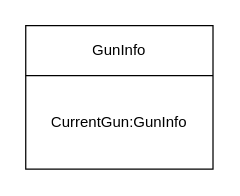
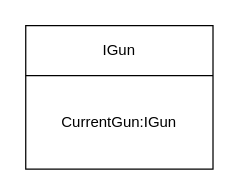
- <mxCell id="4" value="GunInfo" style="shape=partialRectangle;html=1;whiteSpace=wrap;connectable=0;overflow=hidden;fillColor=none;top=0;left=0;bottom=0;right=0;pointerEvents=1;" vertex="1" parent="3"><mxGeometry width="150" height="40" as="geometry"><mxRectangle width="150" height="40" as="alternateBounds" /></mxGeometry></mxCell>
+ <mxCell id="4" value="IGun" style="shape=partialRectangle;html=1;whiteSpace=wrap;connectable=0;overflow=hidden;fillColor=none;top=0;left=0;bottom=0;right=0;pointerEvents=1;" vertex="1" parent="3"><mxGeometry width="150" height="40" as="geometry"><mxRectangle width="150" height="40" as="alternateBounds" /></mxGeometry></mxCell>
- <mxCell id="6" value="CurrentGun:GunInfo" style="shape=partialRectangle;html=1;whiteSpace=wrap;connectable=0;overflow=hidden;fillColor=none;top=0;left=0;bottom=0;right=0;pointerEvents=1;" vertex="1" parent="5"><mxGeometry width="150" height="75" as="geometry"><mxRectangle width="150" height="75" as="alternateBounds" /></mxGeometry></mxCell>
+ <mxCell id="6" value="CurrentGun:IGun" style="shape=partialRectangle;html=1;whiteSpace=wrap;connectable=0;overflow=hidden;fillColor=none;top=0;left=0;bottom=0;right=0;pointerEvents=1;" vertex="1" parent="5"><mxGeometry width="150" height="75" as="geometry"><mxRectangle width="150" height="75" as="alternateBounds" /></mxGeometry></mxCell>
